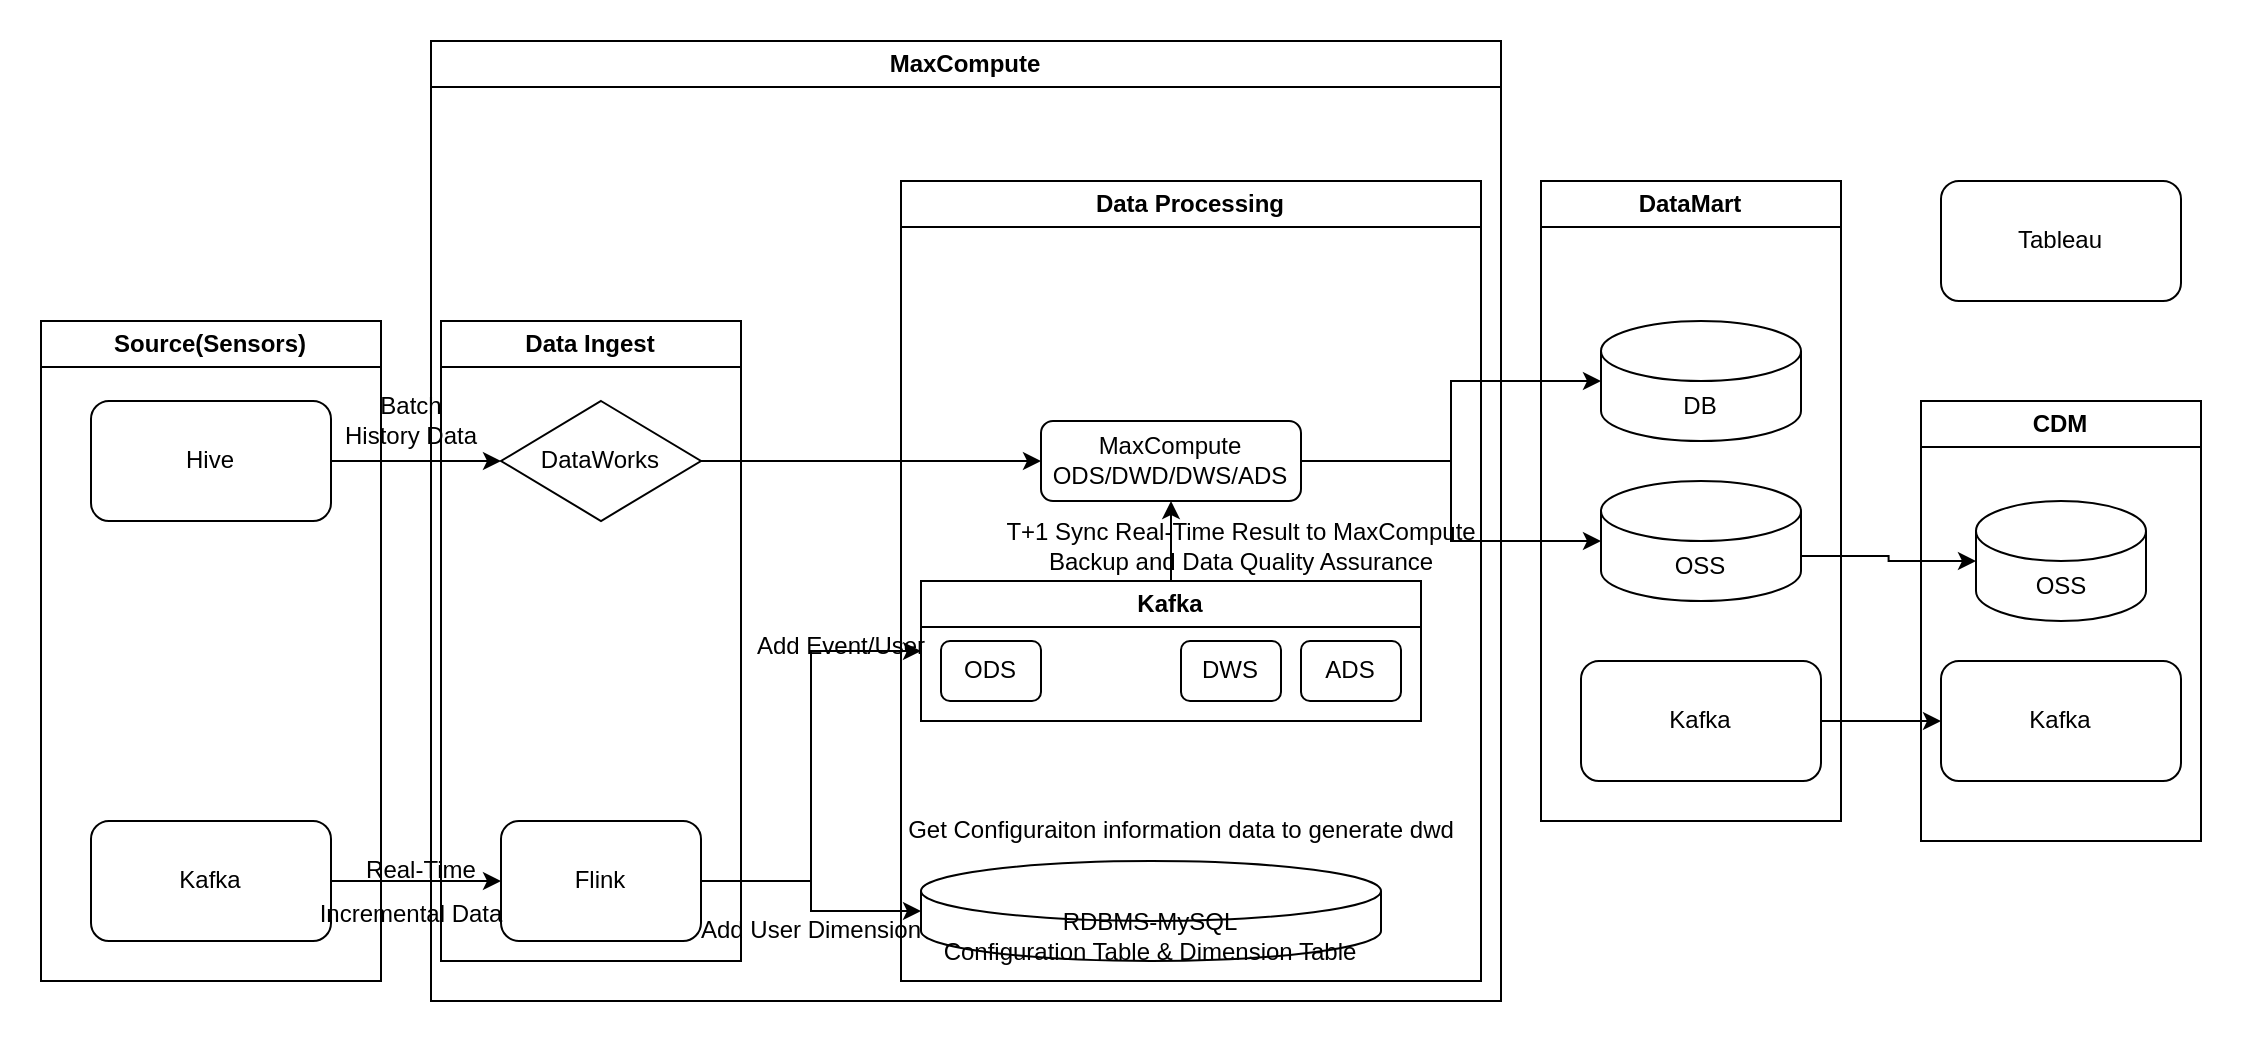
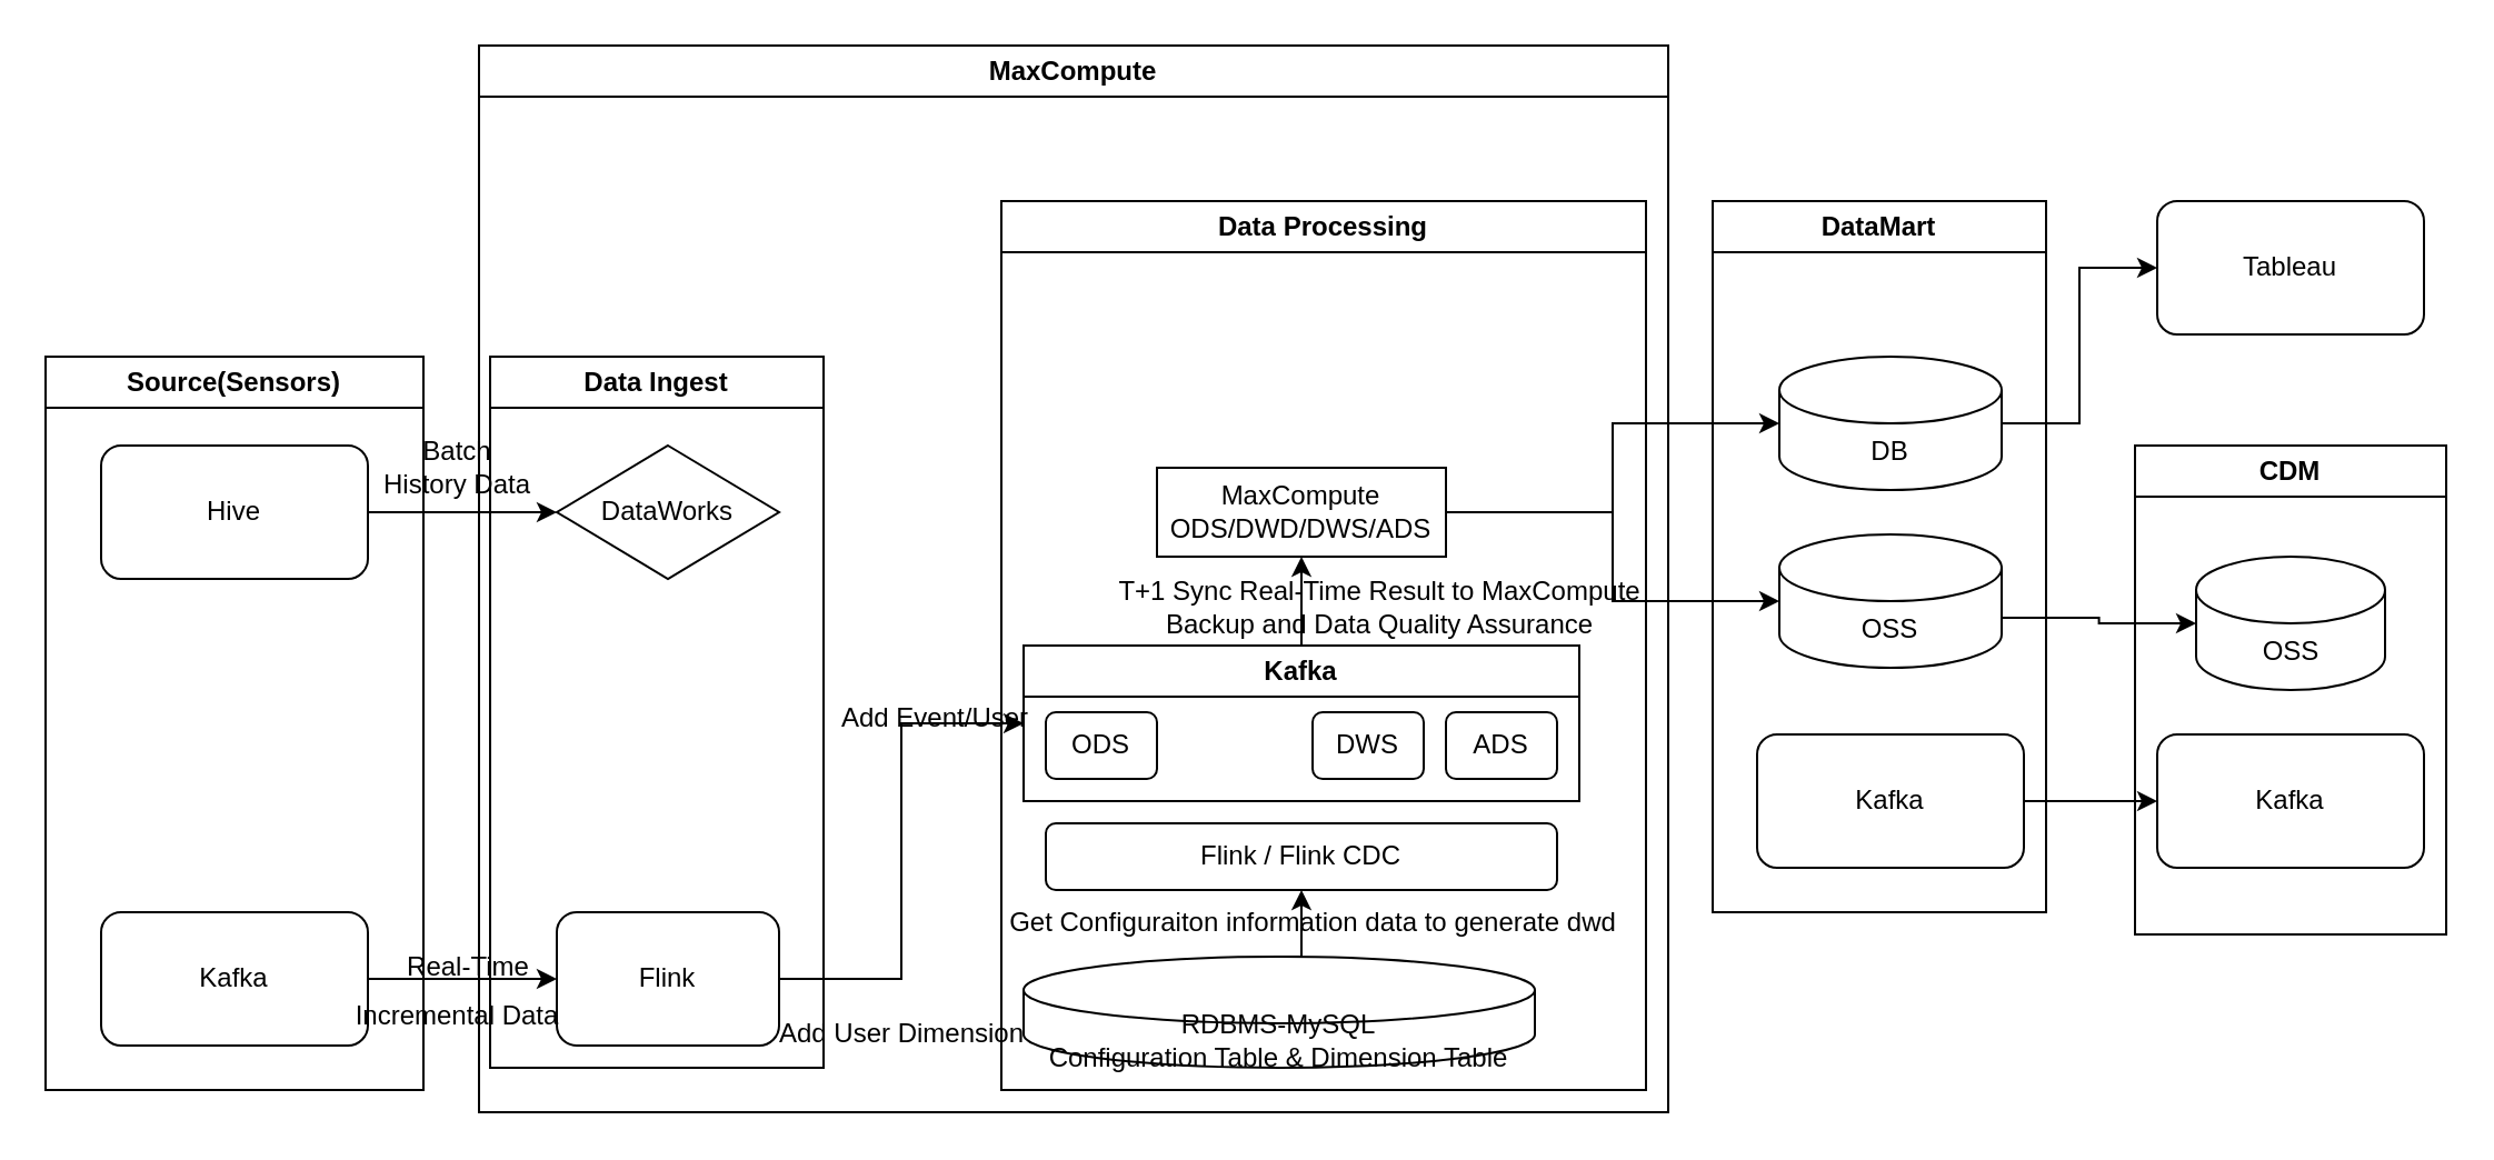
+ <mxCell id="19" style="edgeStyle=orthogonalEdgeStyle;rounded=0;orthogonalLoop=1;jettySize=auto;html=1;exitX=1;exitY=0.5;exitDx=0;exitDy=0;exitPerimeter=0;entryX=0;entryY=0.5;entryDx=0;entryDy=0;" edge="1" parent="1" source="10" target="16"><mxGeometry relative="1" as="geometry" /></mxCell>
- <mxCell id="43" style="edgeStyle=orthogonalEdgeStyle;rounded=0;orthogonalLoop=1;jettySize=auto;html=1;exitX=1;exitY=0.5;exitDx=0;exitDy=0;entryX=0;entryY=0.5;entryDx=0;entryDy=0;" edge="1" parent="1" source="8" target="34"><mxGeometry relative="1" as="geometry" /></mxCell>
- <mxCell id="34" value="MaxCompute&lt;br&gt;ODS/DWD/DWS/ADS" style="rounded=1;whiteSpace=wrap;html=1;" vertex="1" parent="32"><mxGeometry x="70" y="120" width="130" height="40" as="geometry" /></mxCell>
+ <mxCell id="34" value="MaxCompute&lt;br&gt;ODS/DWD/DWS/ADS" style="whiteSpace=wrap;html=1;rounded=0;" vertex="1" parent="32"><mxGeometry x="70" y="120" width="130" height="40" as="geometry" /></mxCell>
+ <mxCell id="35" value="Flink / Flink CDC" style="rounded=1;whiteSpace=wrap;html=1;" vertex="1" parent="32"><mxGeometry x="20" y="280" width="230" height="30" as="geometry" /></mxCell>
+ <mxCell id="36" style="edgeStyle=orthogonalEdgeStyle;rounded=0;orthogonalLoop=1;jettySize=auto;html=1;exitX=0.5;exitY=0;exitDx=0;exitDy=0;exitPerimeter=0;entryX=0.5;entryY=1;entryDx=0;entryDy=0;" edge="1" parent="32" source="37" target="35"><mxGeometry relative="1" as="geometry" /></mxCell>
- <mxCell id="24" style="edgeStyle=orthogonalEdgeStyle;rounded=0;orthogonalLoop=1;jettySize=auto;html=1;exitX=1;exitY=0.5;exitDx=0;exitDy=0;entryX=0;entryY=0.5;entryDx=0;entryDy=0;entryPerimeter=0;" edge="1" parent="1" source="7" target="37"><mxGeometry relative="1" as="geometry" /></mxCell>
